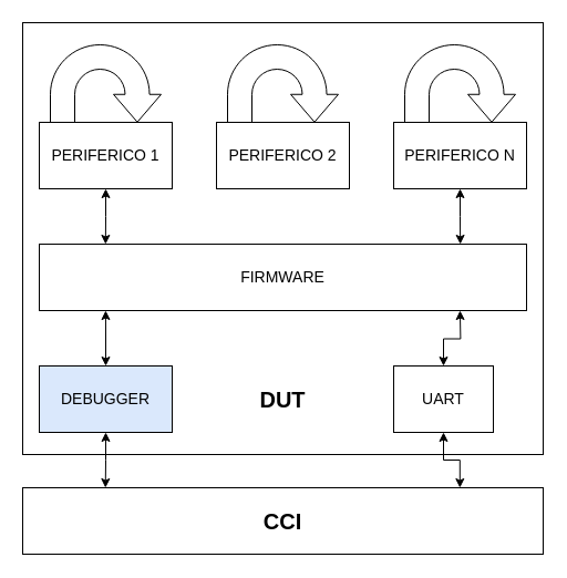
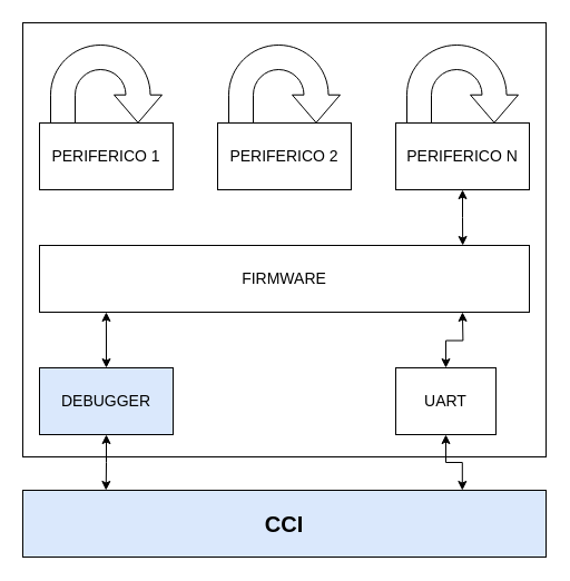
- <mxCell id="4" style="edgeStyle=orthogonalEdgeStyle;rounded=0;orthogonalLoop=1;jettySize=auto;html=1;exitX=0.5;exitY=1;exitDx=0;exitDy=0;entryX=0.136;entryY=0;entryDx=0;entryDy=0;entryPerimeter=0;startArrow=classic;startFill=1;" edge="1" parent="1" source="5" target="11"><mxGeometry relative="1" as="geometry" /></mxCell>
- <mxCell id="19" value="DUT" style="text;html=1;strokeColor=none;fillColor=none;align=center;verticalAlign=middle;whiteSpace=wrap;rounded=0;fontSize=20;fontStyle=1" vertex="1" parent="1"><mxGeometry x="235" y="350" width="40" height="20" as="geometry" /></mxCell>
- <mxCell id="18" value="CCI" style="rounded=0;whiteSpace=wrap;html=1;fontSize=20;fontStyle=1" vertex="1" parent="1"><mxGeometry x="20" y="440" width="470" height="60" as="geometry" /></mxCell>
+ <mxCell id="18" value="CCI" style="rounded=0;whiteSpace=wrap;html=1;fontSize=20;fontStyle=1;fillColor=#dae8fc;" vertex="1" parent="1"><mxGeometry x="20" y="440" width="470" height="60" as="geometry" /></mxCell>
